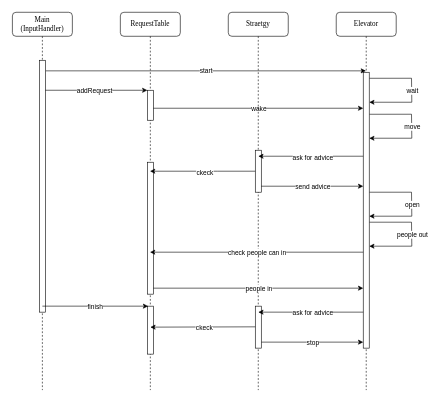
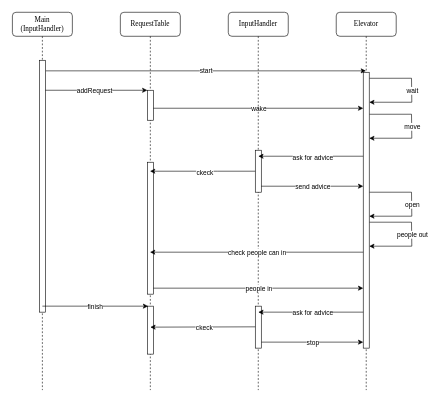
- <mxCell id="10" value="Straetgy" style="shape=umlLifeline;perimeter=lifelinePerimeter;whiteSpace=wrap;html=1;container=1;collapsible=0;recursiveResize=0;outlineConnect=0;rounded=1;shadow=0;comic=0;labelBackgroundColor=none;strokeWidth=1;fontFamily=Verdana;fontSize=12;align=center;" parent="1" vertex="1"><mxGeometry x="380" y="20" width="100" height="630" as="geometry" /></mxCell>
+ <mxCell id="10" value="InputHandler" style="shape=umlLifeline;perimeter=lifelinePerimeter;whiteSpace=wrap;html=1;container=1;collapsible=0;recursiveResize=0;outlineConnect=0;rounded=1;shadow=0;comic=0;labelBackgroundColor=none;strokeWidth=1;fontFamily=Verdana;fontSize=12;align=center;" parent="1" vertex="1"><mxGeometry x="380" y="20" width="100" height="630" as="geometry" /></mxCell>
